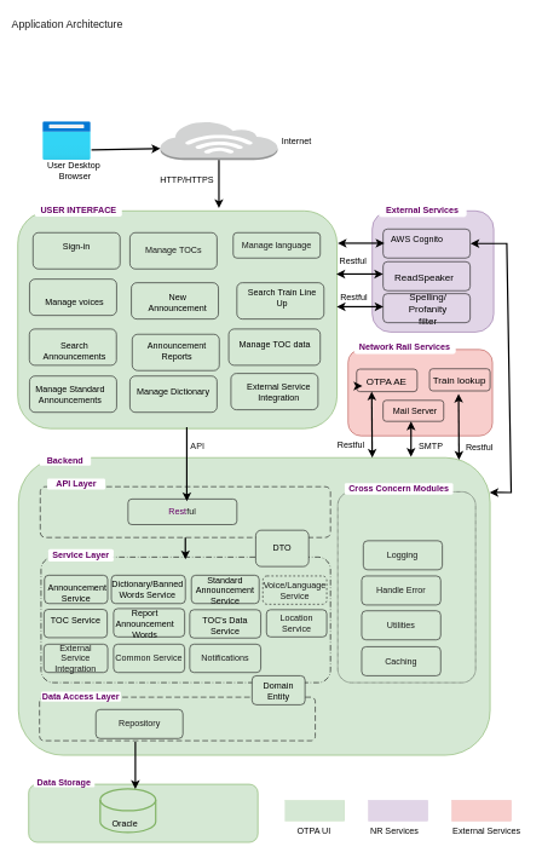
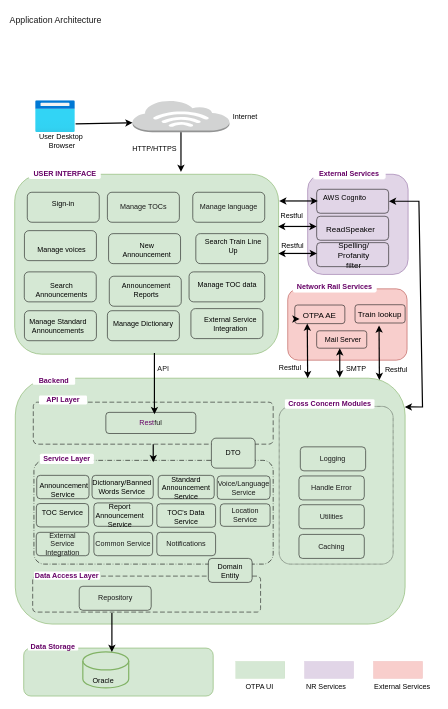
- <mxCell id="72" value="Manage language" style="rounded=1;whiteSpace=wrap;html=1;fontColor=#1A1A1A;strokeColor=#1A1A1A;fillColor=none;" parent="1" vertex="1"><mxGeometry x="320.92" y="320" width="120" height="35" as="geometry" /></mxCell>
+ <mxCell id="72" value="Manage language" style="rounded=1;whiteSpace=wrap;html=1;fontColor=#1A1A1A;strokeColor=#1A1A1A;fillColor=none;" parent="1" vertex="1"><mxGeometry x="320.92" y="320" width="120" height="50" as="geometry" /></mxCell>
- <mxCell id="79" value="Voice/Language Service" style="rounded=1;whiteSpace=wrap;html=1;fontColor=#1A1A1A;strokeColor=#1A1A1A;fillColor=none;dashed=1;" parent="1" vertex="1"><mxGeometry x="361.75" y="793" width="88.1" height="39" as="geometry" /></mxCell>
+ <mxCell id="79" value="Voice/Language Service" style="rounded=1;whiteSpace=wrap;html=1;fontColor=#1A1A1A;strokeColor=#1A1A1A;fillColor=none;" parent="1" vertex="1"><mxGeometry x="361.75" y="793" width="88.1" height="39" as="geometry" /></mxCell>
- <mxCell id="36" value="&lt;span lang=&quot;EN-GB&quot;&gt;Report Announcement Words&lt;/span&gt;" style="text;html=1;strokeColor=none;fillColor=none;align=center;verticalAlign=middle;whiteSpace=wrap;rounded=0;" parent="1" vertex="1"><mxGeometry x="148.73" y="838.5" width="100.85" height="40" as="geometry" /></mxCell>
+ <mxCell id="36" value="&lt;span lang=&quot;EN-GB&quot;&gt;Report Announcement Service&lt;/span&gt;" style="text;html=1;strokeColor=none;fillColor=none;align=center;verticalAlign=middle;whiteSpace=wrap;rounded=0;" parent="1" vertex="1"><mxGeometry x="148.73" y="838.5" width="100.85" height="40" as="geometry" /></mxCell>
